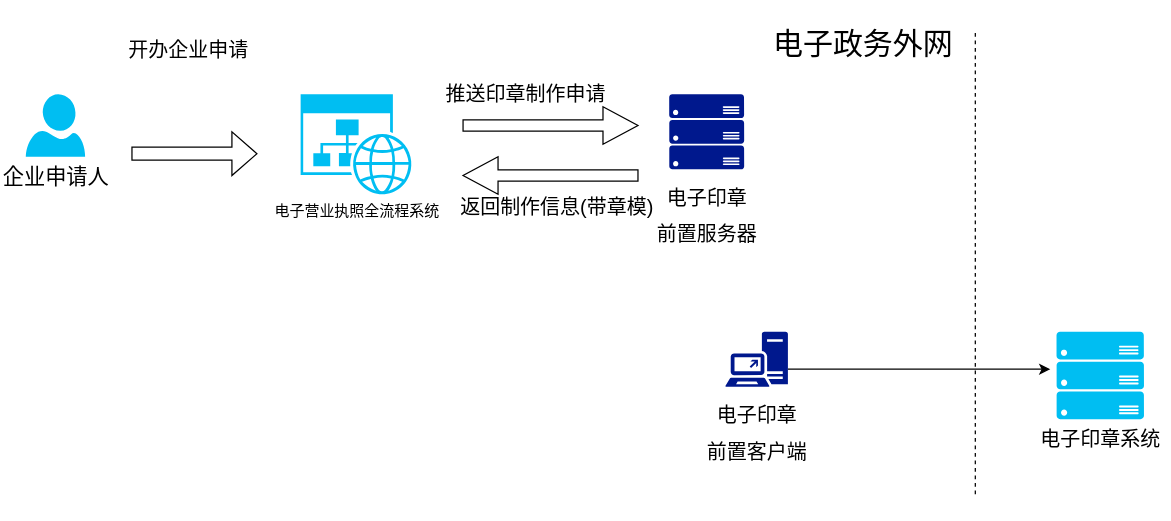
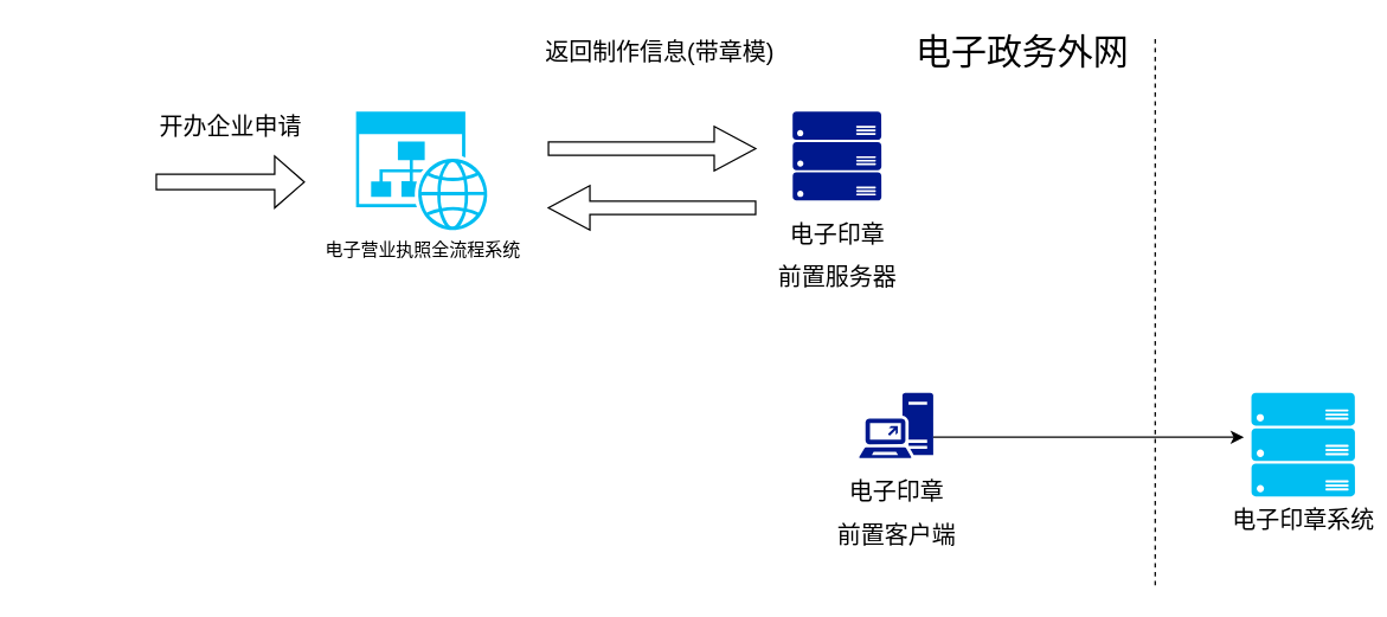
- <mxCell id="4" value="开办企业申请" style="text;html=1;resizable=0;autosize=1;align=center;verticalAlign=middle;points=[];fillColor=none;strokeColor=none;rounded=0;fontSize=16;" vertex="1" parent="1"><mxGeometry x="95" y="30" width="110" height="20" as="geometry" /></mxCell>
+ <mxCell id="4" value="开办企业申请" style="text;html=1;resizable=0;autosize=1;align=center;verticalAlign=middle;points=[];fillColor=none;strokeColor=none;rounded=0;fontSize=16;" vertex="1" parent="1"><mxGeometry x="100" y="75" width="110" height="20" as="geometry" /></mxCell>
- <mxCell id="8" value="推送印章制作申请" style="text;html=1;resizable=0;autosize=1;align=center;verticalAlign=middle;points=[];fillColor=none;strokeColor=none;rounded=0;fontSize=16;" vertex="1" parent="1"><mxGeometry x="350" y="65" width="140" height="20" as="geometry" /></mxCell>
- <mxCell id="2" value="&lt;font style=&quot;font-size: 17px&quot;&gt;企业申请人&lt;/font&gt;" style="verticalLabelPosition=bottom;html=1;verticalAlign=top;align=center;strokeColor=none;fillColor=#00BEF2;shape=mxgraph.azure.user;" vertex="1" parent="1"><mxGeometry x="20" y="75" width="47.5" height="50" as="geometry" /></mxCell>
- <mxCell id="9" value="返回制作信息(带章模)" style="text;html=1;resizable=0;autosize=1;align=center;verticalAlign=middle;points=[];fillColor=none;strokeColor=none;rounded=0;fontSize=16;" vertex="1" parent="1"><mxGeometry x="360" y="155" width="170" height="20" as="geometry" /></mxCell>
+ <mxCell id="9" value="返回制作信息(带章模)" style="text;html=1;resizable=0;autosize=1;align=center;verticalAlign=middle;points=[];fillColor=none;strokeColor=none;rounded=0;fontSize=16;" vertex="1" parent="1"><mxGeometry x="360" y="25" width="170" height="20" as="geometry" /></mxCell>
